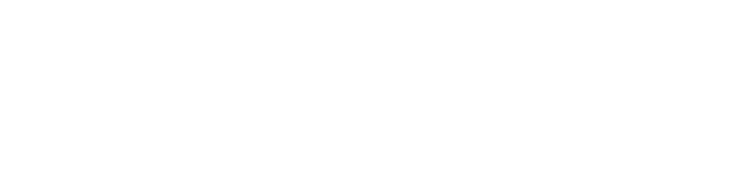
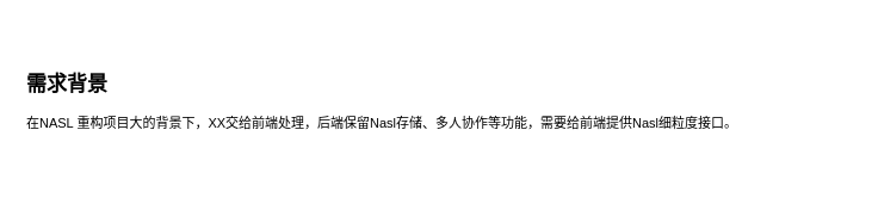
+ <mxCell id="2" value="&lt;div style=&quot;&quot;&gt;&lt;b style=&quot;background-color: initial;&quot;&gt;&lt;font style=&quot;font-size: 17px;&quot;&gt;需求背景&lt;/font&gt;&lt;/b&gt;&lt;/div&gt;&lt;div style=&quot;&quot;&gt;&lt;b style=&quot;background-color: initial;&quot;&gt;&lt;br&gt;&lt;/b&gt;&lt;/div&gt;&lt;font style=&quot;font-size: 11px;&quot;&gt;在NASL 重构项目大的背景下，XX交给前端处理，后端保留Nasl存储、多人协作等功能，需要给前端提供Nasl细粒度接口。&lt;/font&gt;" style="text;html=1;strokeColor=none;fillColor=none;align=left;verticalAlign=middle;whiteSpace=wrap;rounded=0;" vertex="1" parent="1"><mxGeometry x="20" y="20" width="689" height="129" as="geometry" /></mxCell>
